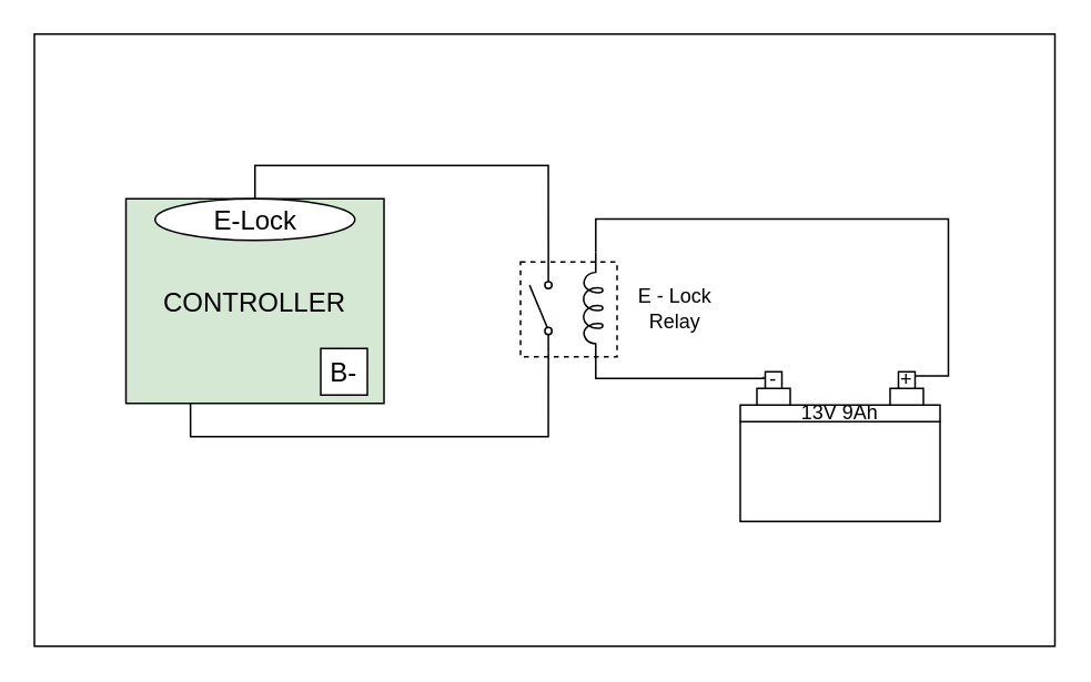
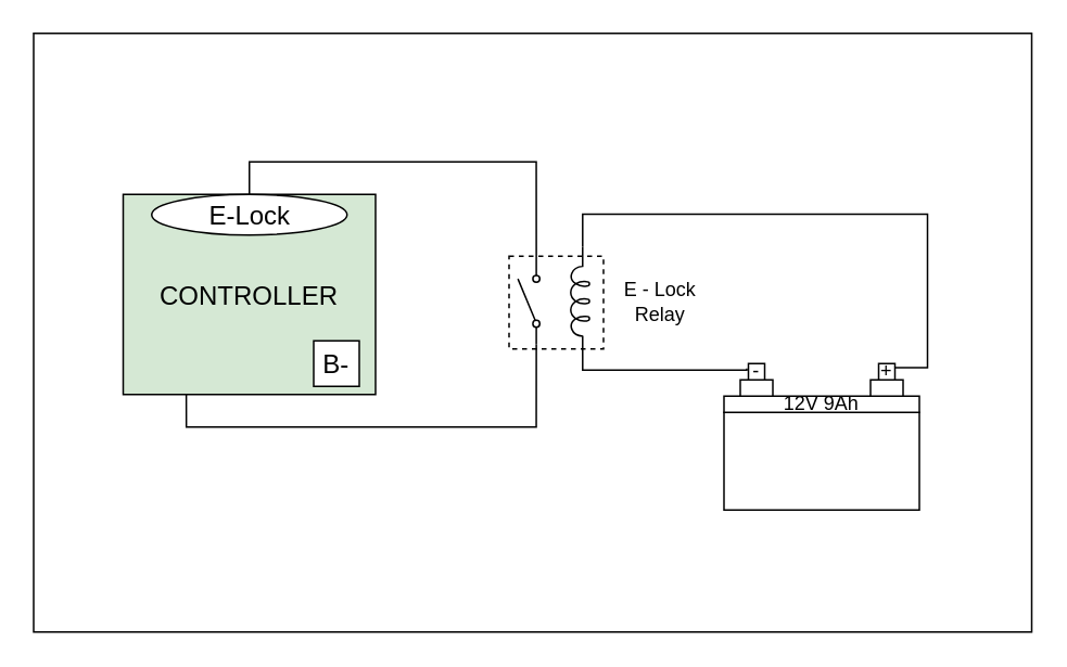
- <mxCell id="12" value="13V 9Ah" style="rounded=0;whiteSpace=wrap;html=1;movable=1;resizable=1;rotatable=1;deletable=1;editable=1;locked=0;connectable=1;container=0;" vertex="1" parent="1"><mxGeometry x="444" y="243" width="120" height="10" as="geometry" /></mxCell>
+ <mxCell id="12" value="12V 9Ah" style="rounded=0;whiteSpace=wrap;html=1;movable=1;resizable=1;rotatable=1;deletable=1;editable=1;locked=0;connectable=1;container=0;" vertex="1" parent="1"><mxGeometry x="444" y="243" width="120" height="10" as="geometry" /></mxCell>
